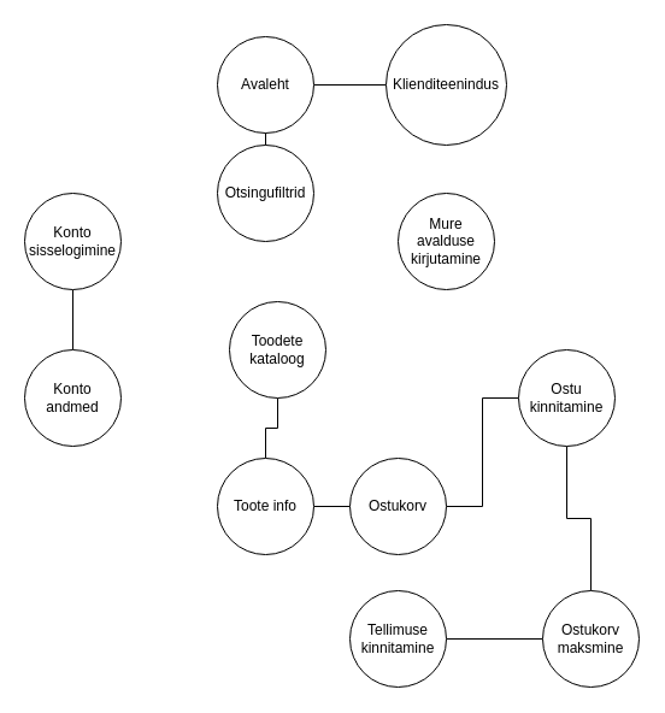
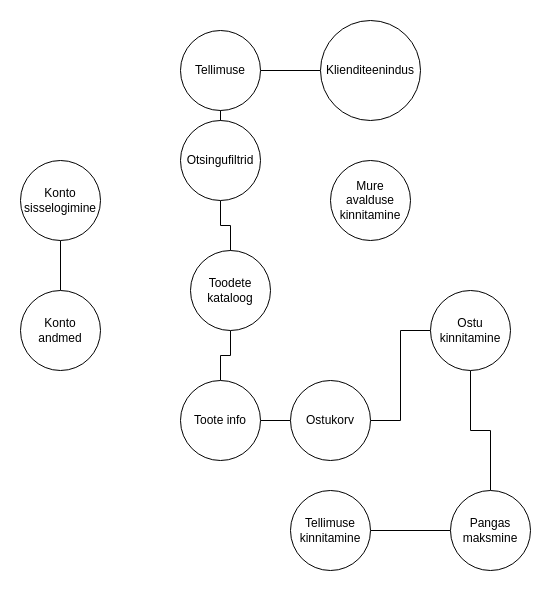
- <mxCell id="4" value="Avaleht" style="ellipse;whiteSpace=wrap;html=1;aspect=fixed;" vertex="1" parent="1"><mxGeometry x="180" y="30" width="80" height="80" as="geometry" /></mxCell>
+ <mxCell id="4" value="Tellimuse" style="ellipse;whiteSpace=wrap;html=1;aspect=fixed;" vertex="1" parent="1"><mxGeometry x="180" y="30" width="80" height="80" as="geometry" /></mxCell>
- <mxCell id="22" value="Mure avalduse kirjutamine" style="ellipse;whiteSpace=wrap;html=1;aspect=fixed;" vertex="1" parent="1"><mxGeometry x="330" y="160" width="80" height="80" as="geometry" /></mxCell>
+ <mxCell id="22" value="Mure avalduse kinnitamine" style="ellipse;whiteSpace=wrap;html=1;aspect=fixed;" vertex="1" parent="1"><mxGeometry x="330" y="160" width="80" height="80" as="geometry" /></mxCell>
+ <mxCell id="10" style="edgeStyle=orthogonalEdgeStyle;rounded=0;orthogonalLoop=1;jettySize=auto;html=1;entryX=0.5;entryY=0;entryDx=0;entryDy=0;endArrow=none;endFill=0;" edge="1" parent="1" source="11" target="9"><mxGeometry relative="1" as="geometry" /></mxCell>
- <mxCell id="19" value="Ostukorv maksmine" style="ellipse;whiteSpace=wrap;html=1;aspect=fixed;" vertex="1" parent="1"><mxGeometry x="450" y="490" width="80" height="80" as="geometry" /></mxCell>
+ <mxCell id="19" value="Pangas maksmine" style="ellipse;whiteSpace=wrap;html=1;aspect=fixed;" vertex="1" parent="1"><mxGeometry x="450" y="490" width="80" height="80" as="geometry" /></mxCell>
